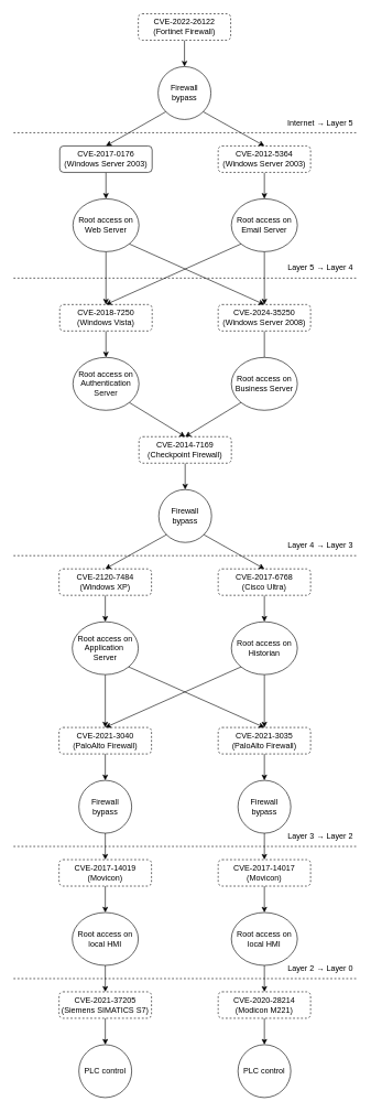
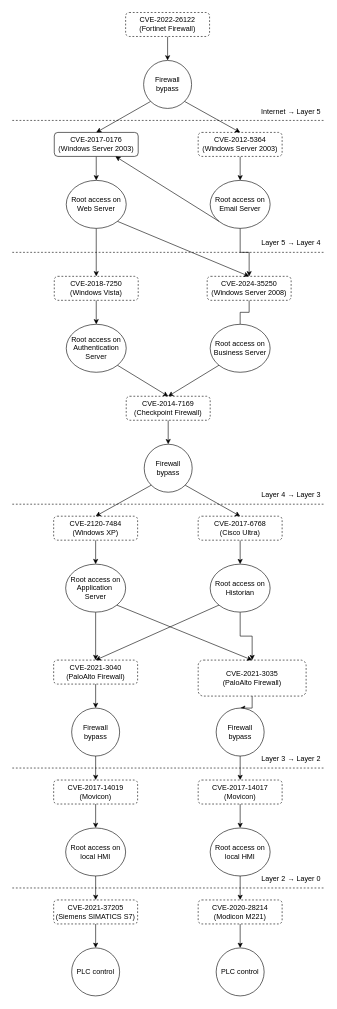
- <mxCell id="53" value="" style="endArrow=classic;html=1;rounded=0;exitX=0;exitY=1;exitDx=0;exitDy=0;entryX=0.5;entryY=0;entryDx=0;entryDy=0;" parent="1" source="12" target="14" edge="1"><mxGeometry width="50" height="50" relative="1" as="geometry"><mxPoint x="160" y="430" as="sourcePoint" /><mxPoint x="210" y="380" as="targetPoint" /></mxGeometry></mxCell>
+ <mxCell id="53" value="" style="endArrow=classic;html=1;rounded=0;exitX=0;exitY=1;exitDx=0;exitDy=0;" parent="1" source="12" target="6" edge="1"><mxGeometry width="50" height="50" relative="1" as="geometry"><mxPoint x="160" y="430" as="sourcePoint" /><mxPoint x="210" y="380" as="targetPoint" /></mxGeometry></mxCell>
- <mxCell id="16" value="CVE-2024-35250&lt;div&gt;(Windows Server 2008)&lt;/div&gt;" style="rounded=1;whiteSpace=wrap;html=1;dashed=1;" parent="1" vertex="1"><mxGeometry x="330" y="460" width="140" height="40" as="geometry" /></mxCell>
+ <mxCell id="16" value="CVE-2024-35250&lt;div&gt;(Windows Server 2008)&lt;/div&gt;" style="rounded=1;whiteSpace=wrap;html=1;dashed=1;" parent="1" vertex="1"><mxGeometry x="345" y="460" width="140" height="40" as="geometry" /></mxCell>
- <mxCell id="33" value="CVE-2021-3035&lt;div&gt;(PaloAlto Firewall)&lt;/div&gt;" style="rounded=1;whiteSpace=wrap;html=1;dashed=1;" parent="1" vertex="1"><mxGeometry x="330" y="1100" width="140" height="40" as="geometry" /></mxCell>
+ <mxCell id="33" value="CVE-2021-3035&lt;div&gt;(PaloAlto Firewall)&lt;/div&gt;" style="rounded=1;whiteSpace=wrap;html=1;dashed=1;" parent="1" vertex="1"><mxGeometry x="330" y="1100" width="180" height="60" as="geometry" /></mxCell>
